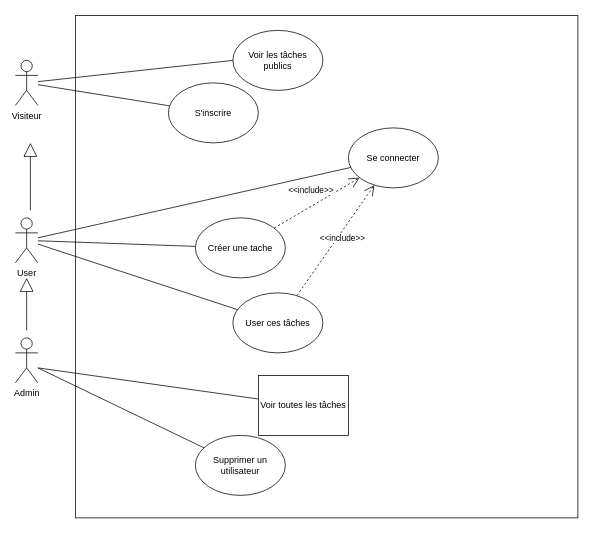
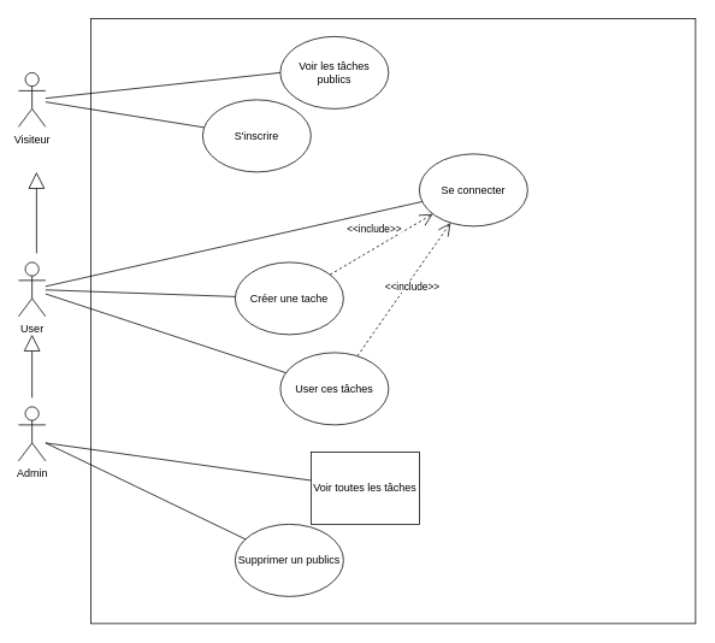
- <mxCell id="14" value="Supprimer un utilisateur" style="ellipse;whiteSpace=wrap;html=1;" parent="1" vertex="1"><mxGeometry x="260" y="580" width="120" height="80" as="geometry" /></mxCell>
+ <mxCell id="14" value="Supprimer un publics" style="ellipse;whiteSpace=wrap;html=1;" parent="1" vertex="1"><mxGeometry x="260" y="580" width="120" height="80" as="geometry" /></mxCell>
